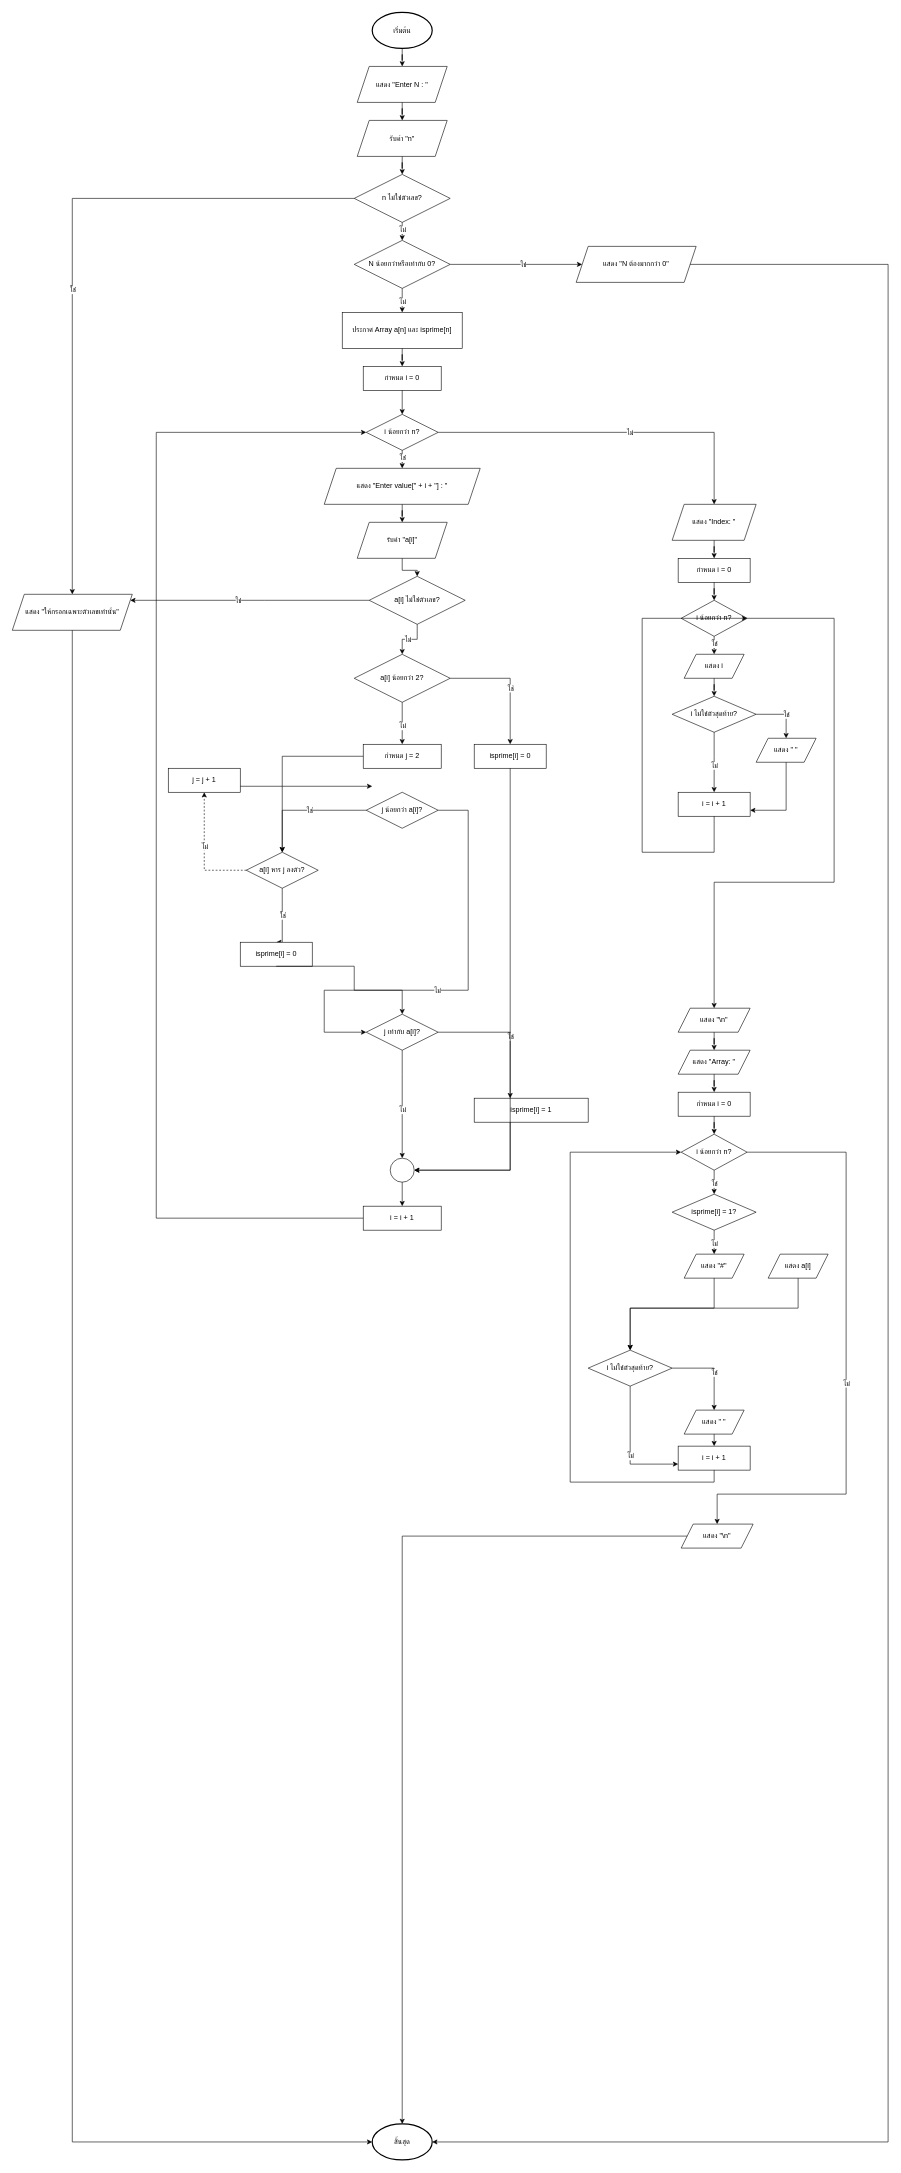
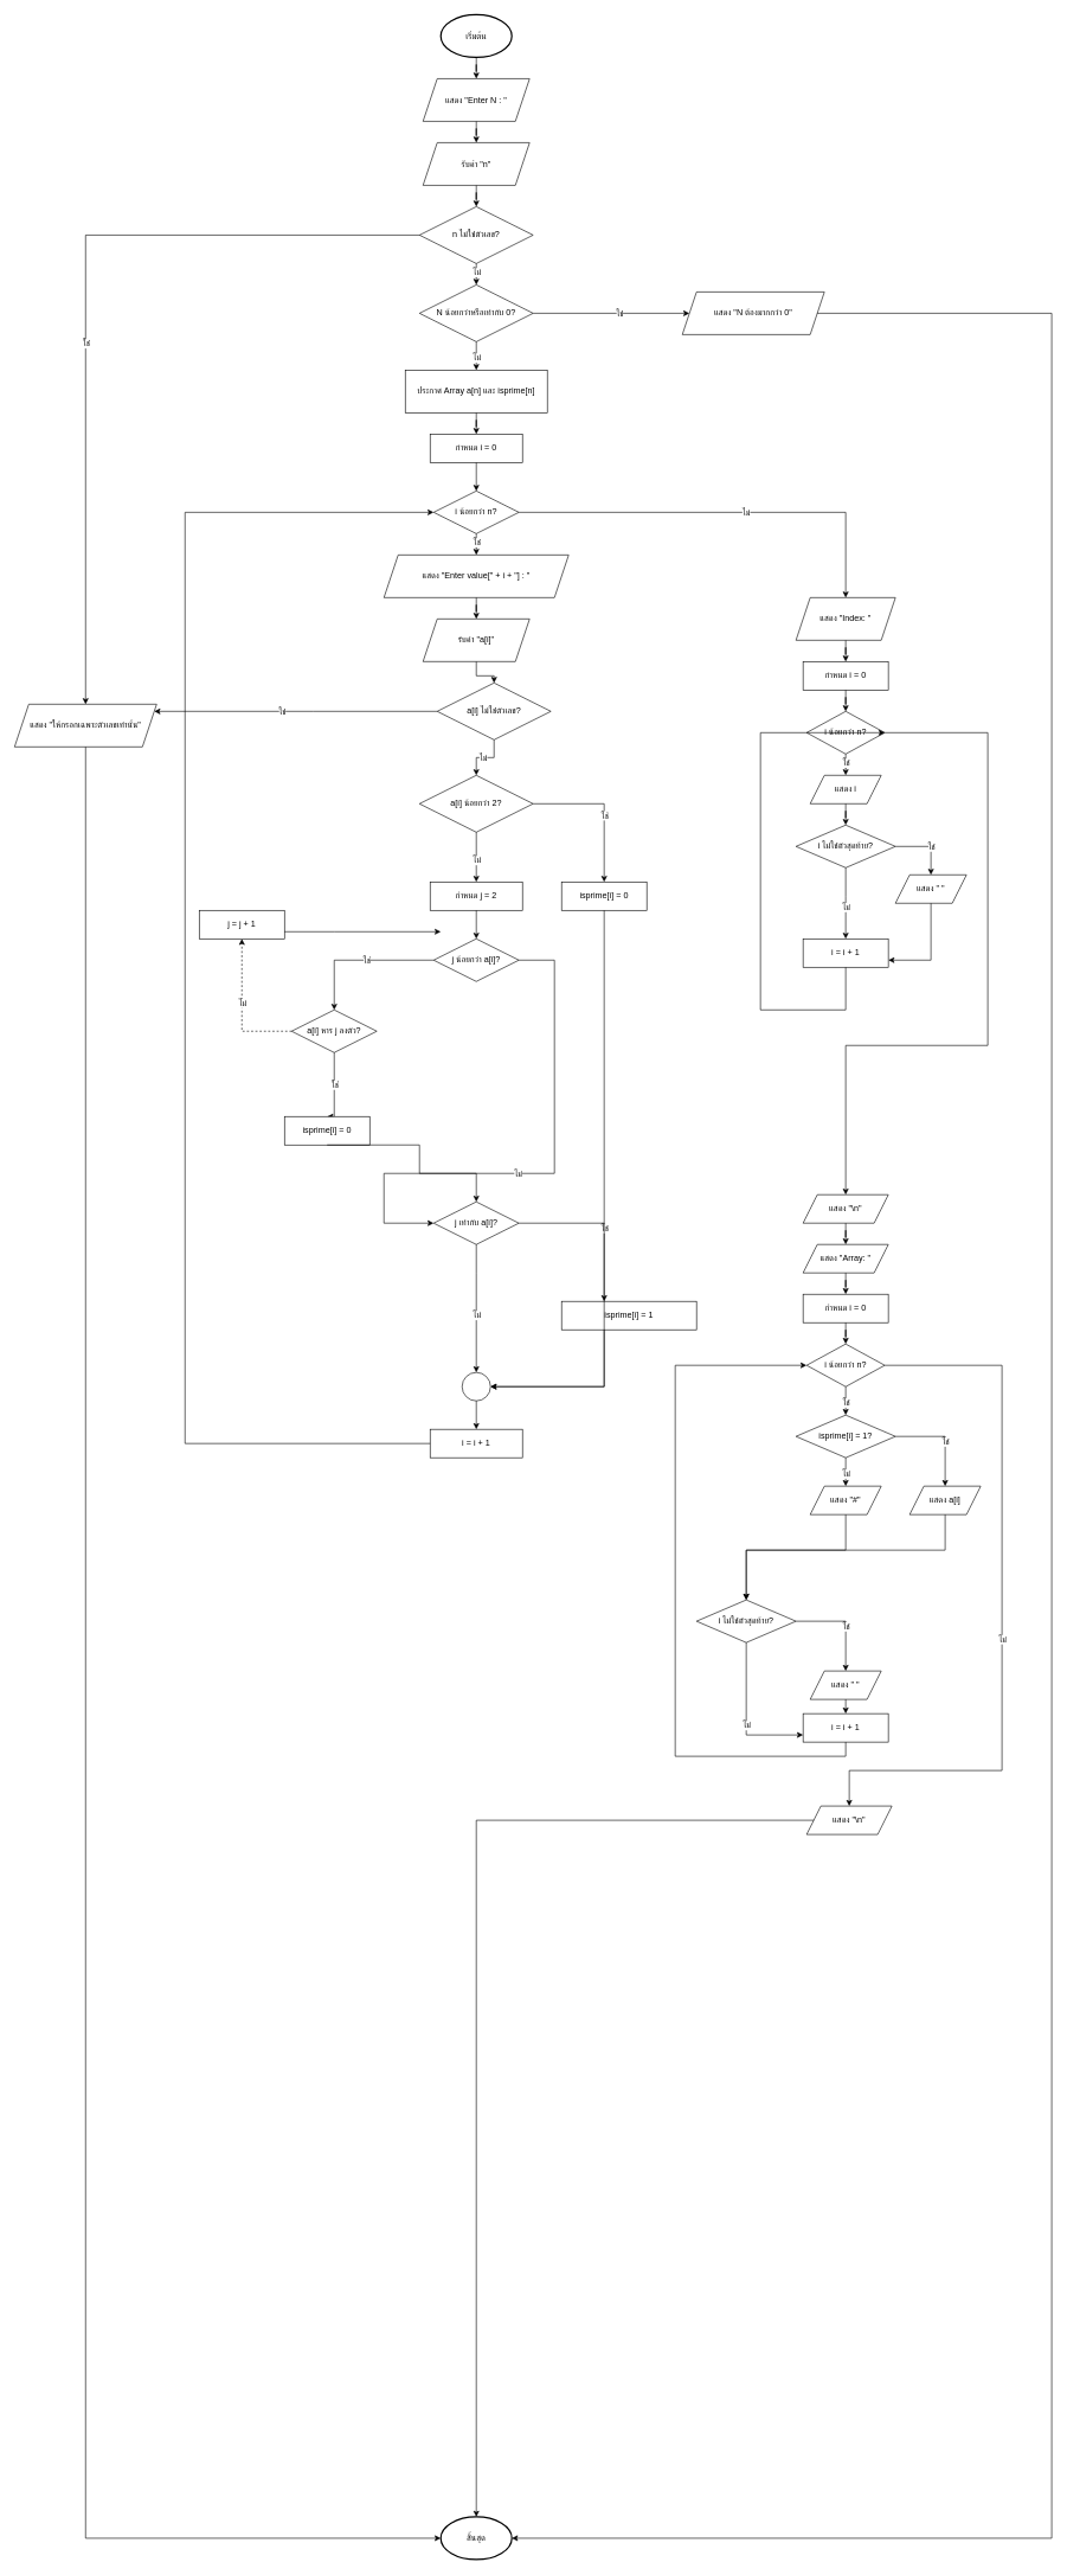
- <mxCell id="45" style="edgeStyle=orthogonalEdgeStyle;rounded=0;orthogonalLoop=1;jettySize=auto;html=1;" edge="1" parent="1" source="44" target="51"><mxGeometry relative="1" as="geometry" /></mxCell>
+ <mxCell id="45" style="edgeStyle=orthogonalEdgeStyle;rounded=0;orthogonalLoop=1;jettySize=auto;html=1;" edge="1" parent="1" source="44" target="46"><mxGeometry relative="1" as="geometry" /></mxCell>
+ <mxCell id="103" style="edgeStyle=orthogonalEdgeStyle;rounded=0;orthogonalLoop=1;jettySize=auto;html=1;" edge="1" parent="1" source="102" target="105"><mxGeometry relative="1" as="geometry"><Array as="points"><mxPoint x="1330" y="2020" /></Array></mxGeometry></mxCell>
+ <mxCell id="104" value="ใช่" style="edgeLabel;html=1;align=center;verticalAlign=middle;resizable=0;points=[];" connectable="0" vertex="1" parent="103"><mxGeometry x="0.1" relative="1" as="geometry" /></mxCell>
